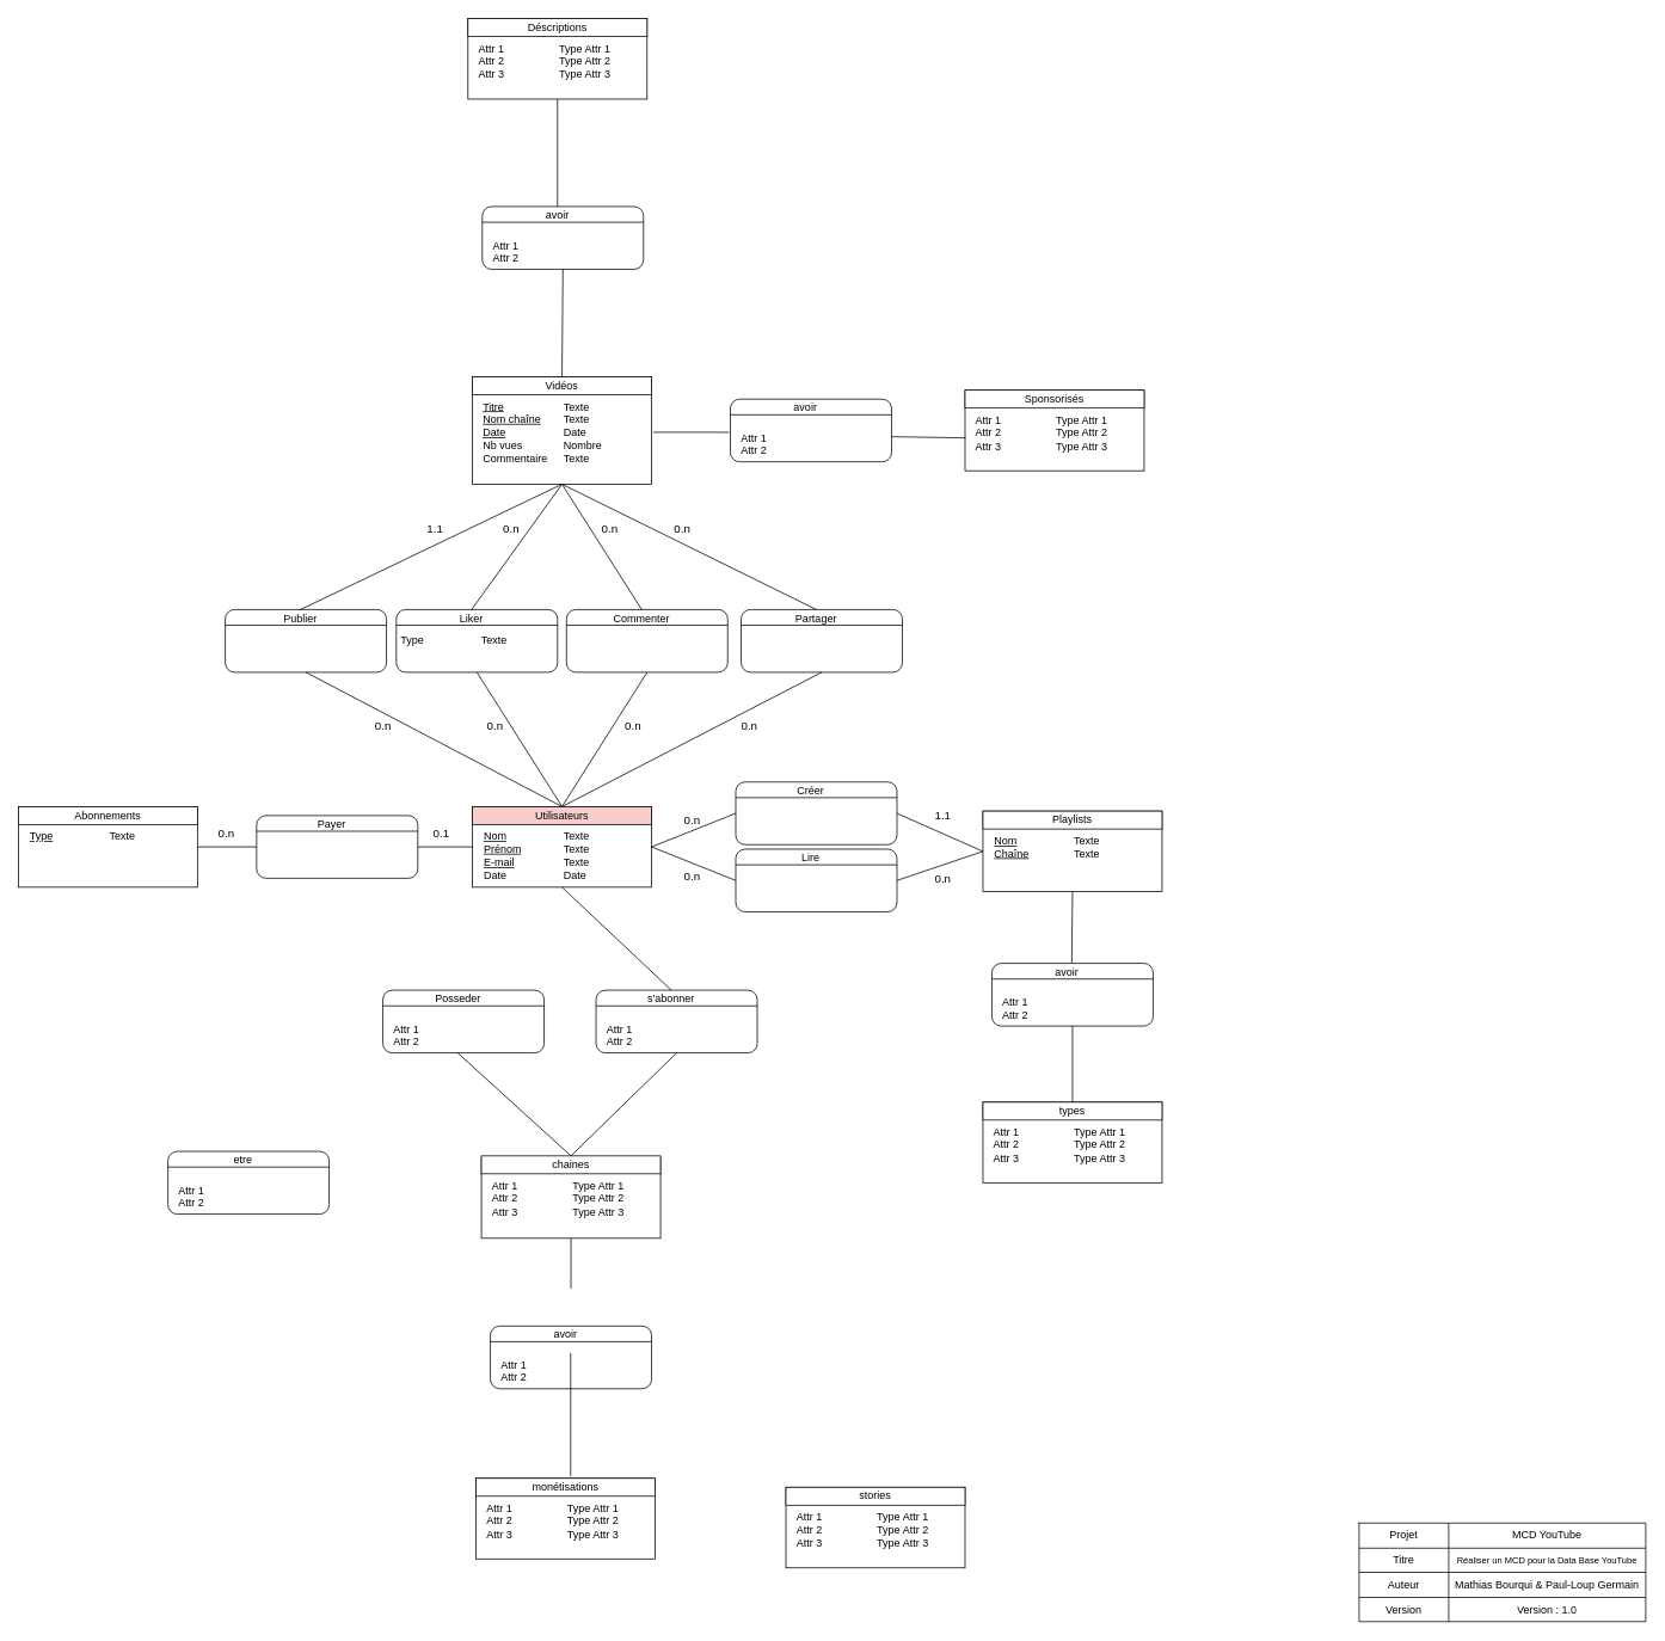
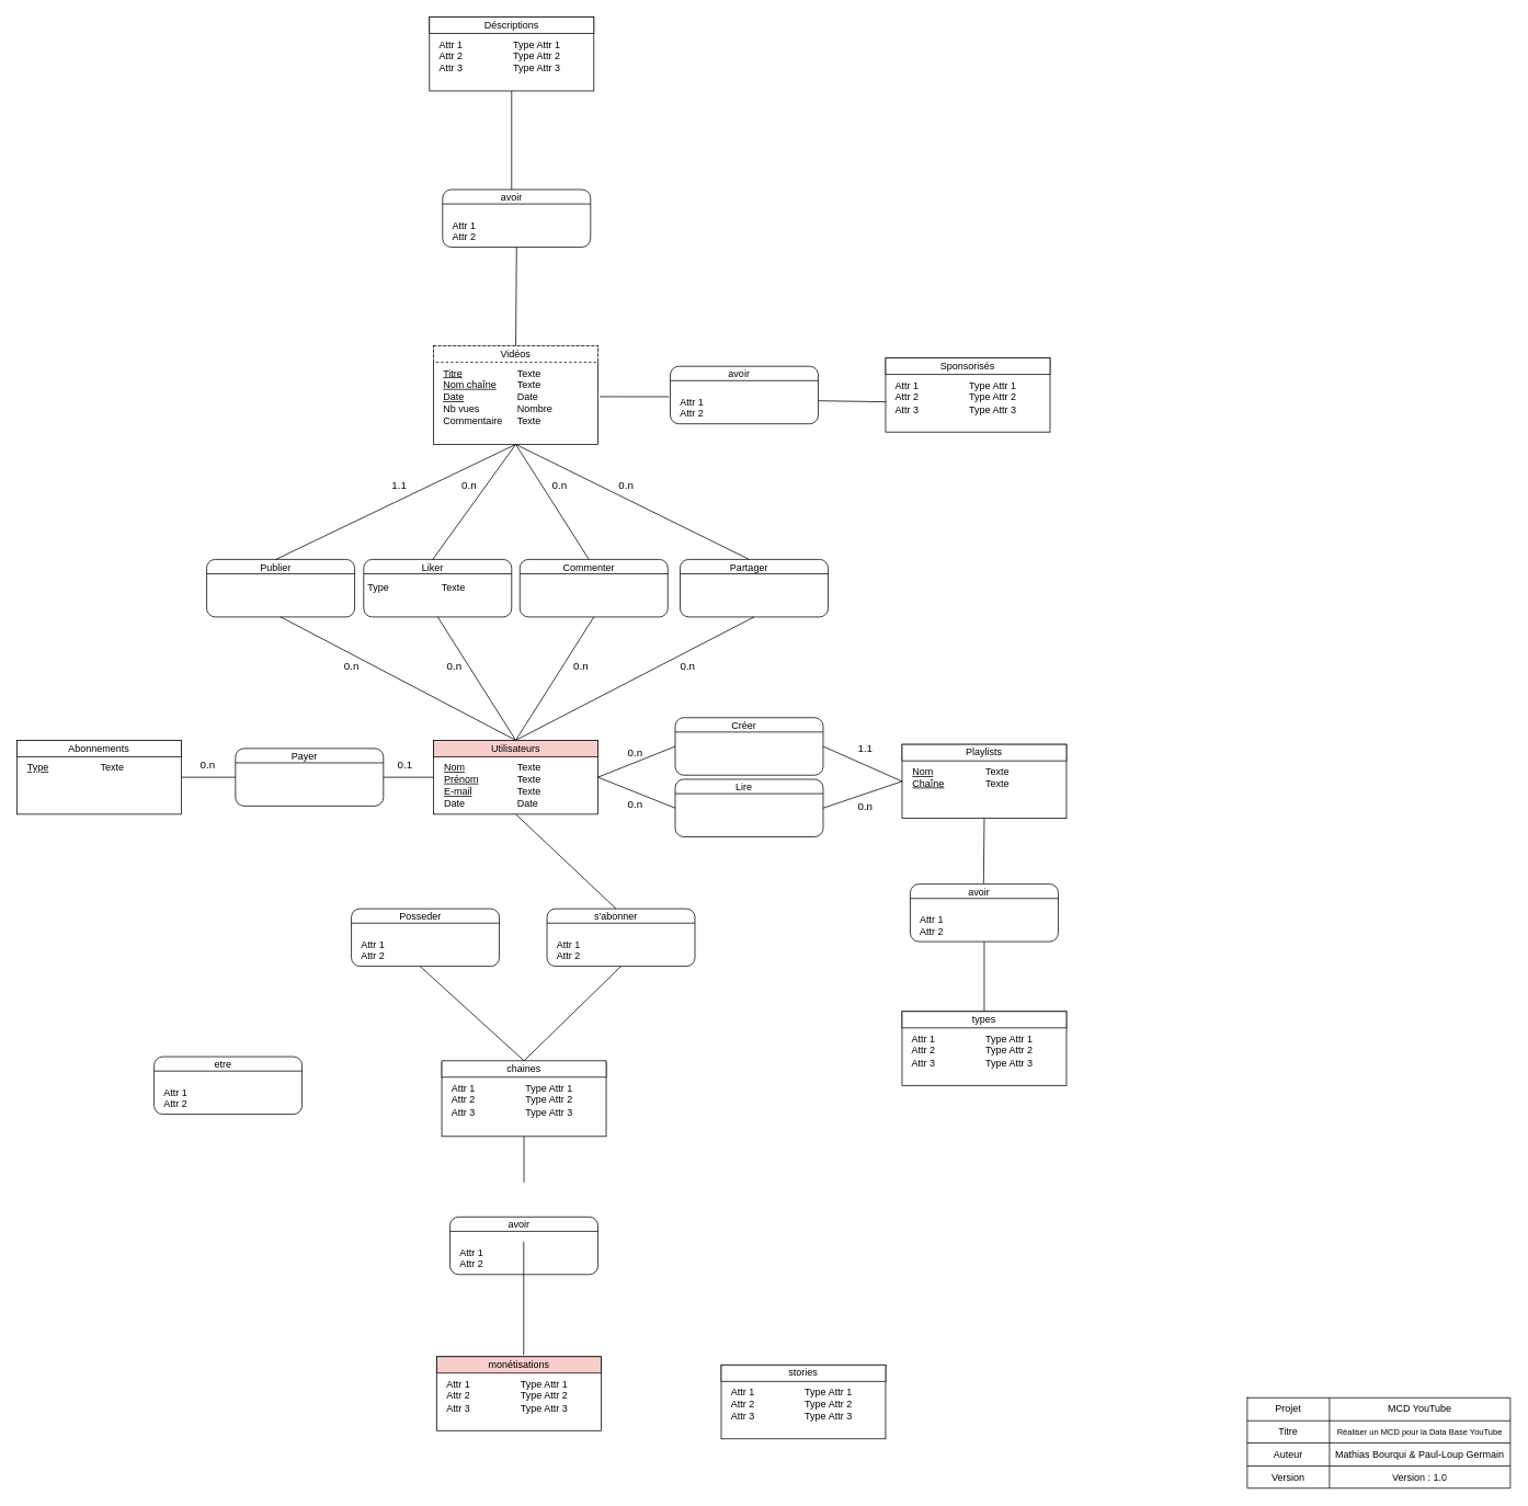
- <mxCell id="6" value="Vidéos" style="rounded=0;whiteSpace=wrap;html=1;" parent="1" vertex="1"><mxGeometry x="527" y="420" width="200" height="20" as="geometry" /></mxCell>
+ <mxCell id="6" value="Vidéos" style="rounded=0;whiteSpace=wrap;html=1;dashed=1;" parent="1" vertex="1"><mxGeometry x="527" y="420" width="200" height="20" as="geometry" /></mxCell>
- <mxCell id="69" value="monétisations" style="rounded=0;whiteSpace=wrap;html=1;" parent="1" vertex="1"><mxGeometry x="531" y="1650" width="200" height="20" as="geometry" /></mxCell>
+ <mxCell id="69" value="monétisations" style="rounded=0;whiteSpace=wrap;html=1;fillColor=#f8cecc;" parent="1" vertex="1"><mxGeometry x="531" y="1650" width="200" height="20" as="geometry" /></mxCell>
